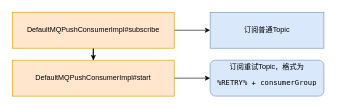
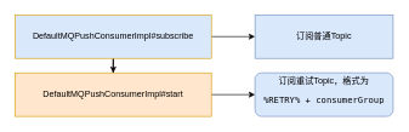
- <mxCell id="4" value="DefaultMQPushConsumerImpl#subscribe" style="rounded=0;whiteSpace=wrap;html=1;fillColor=#ffe6cc;strokeColor=#d79b00;" vertex="1" parent="1"><mxGeometry x="20" y="20" width="270" height="60" as="geometry" /></mxCell>
+ <mxCell id="4" value="DefaultMQPushConsumerImpl#subscribe" style="rounded=0;whiteSpace=wrap;html=1;fillColor=#dae8fc;strokeColor=#d79b00;" vertex="1" parent="1"><mxGeometry x="20" y="20" width="270" height="60" as="geometry" /></mxCell>
